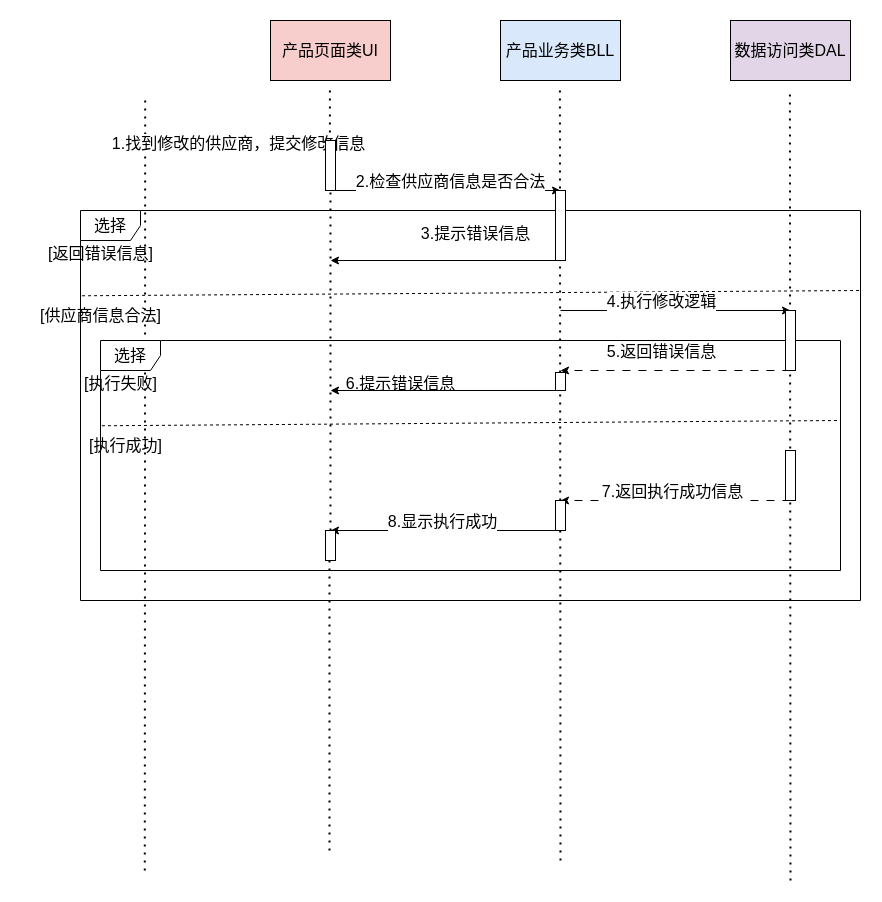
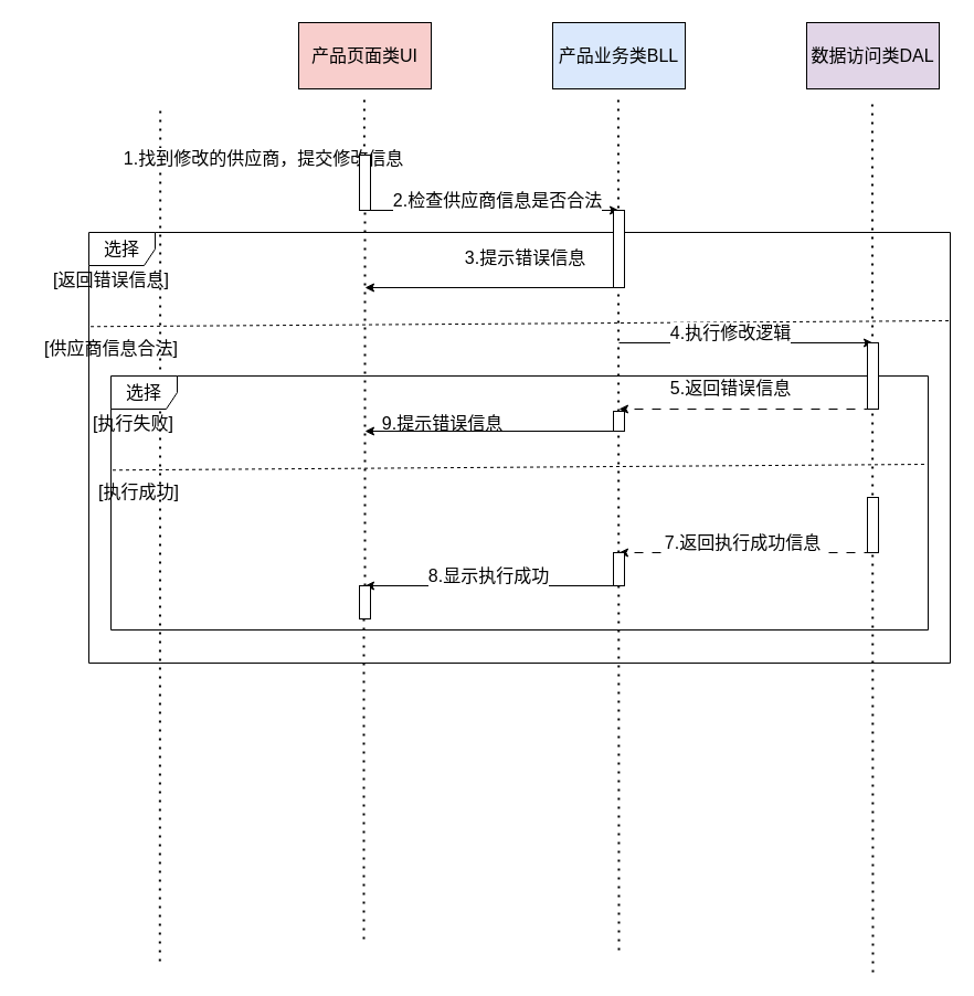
- <mxCell id="28" value="6.提示错误信息" style="text;html=1;align=center;verticalAlign=middle;resizable=0;points=[];autosize=1;strokeColor=none;fillColor=none;fontSize=16;" vertex="1" parent="1"><mxGeometry x="335" y="368" width="130" height="30" as="geometry" /></mxCell>
+ <mxCell id="28" value="9.提示错误信息" style="text;html=1;align=center;verticalAlign=middle;resizable=0;points=[];autosize=1;strokeColor=none;fillColor=none;fontSize=16;" vertex="1" parent="1"><mxGeometry x="335" y="368" width="130" height="30" as="geometry" /></mxCell>
